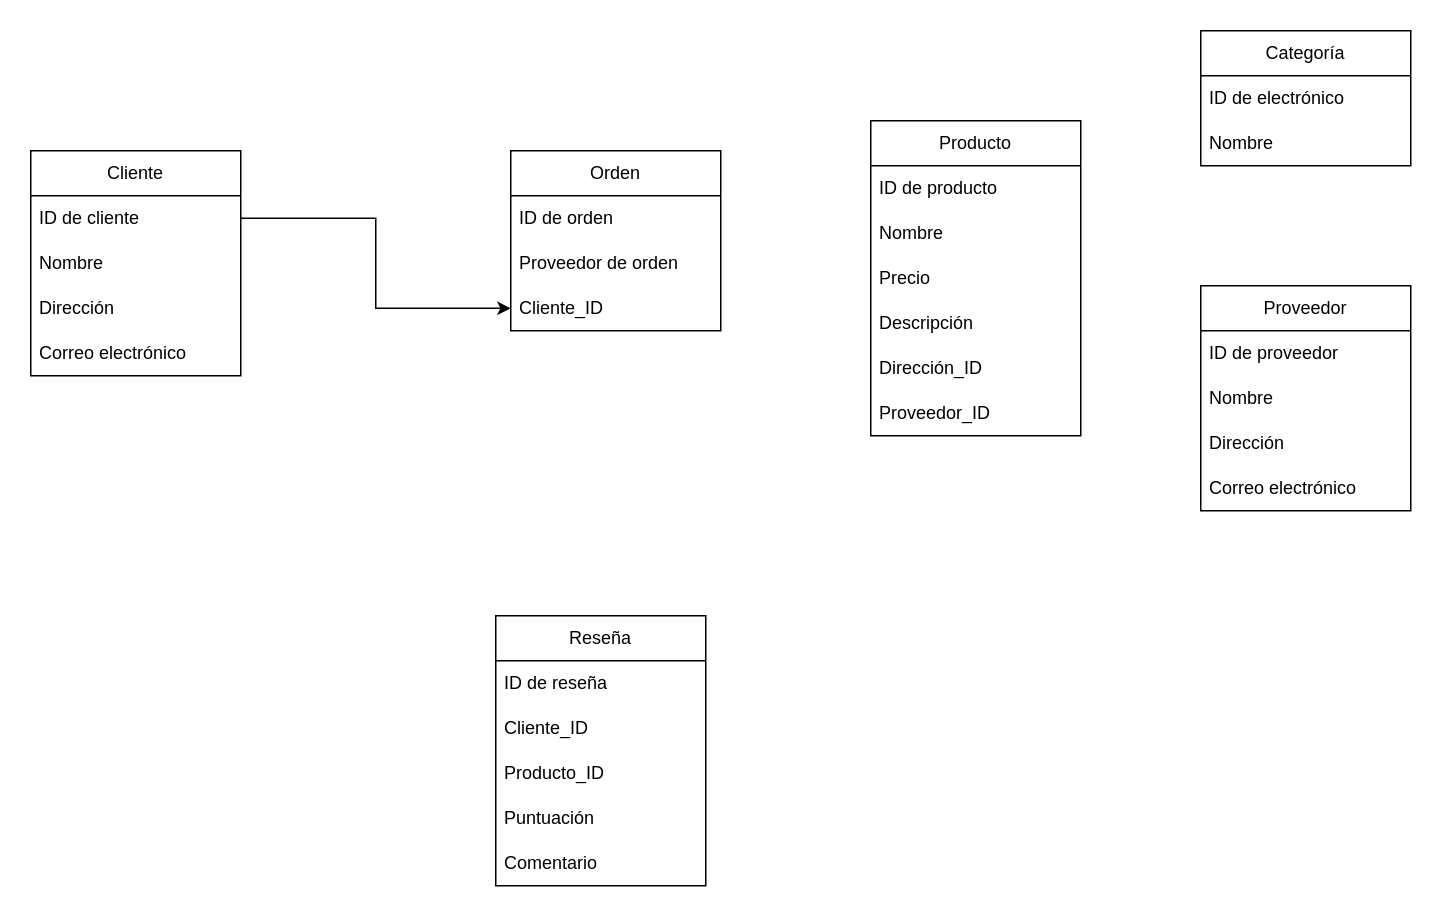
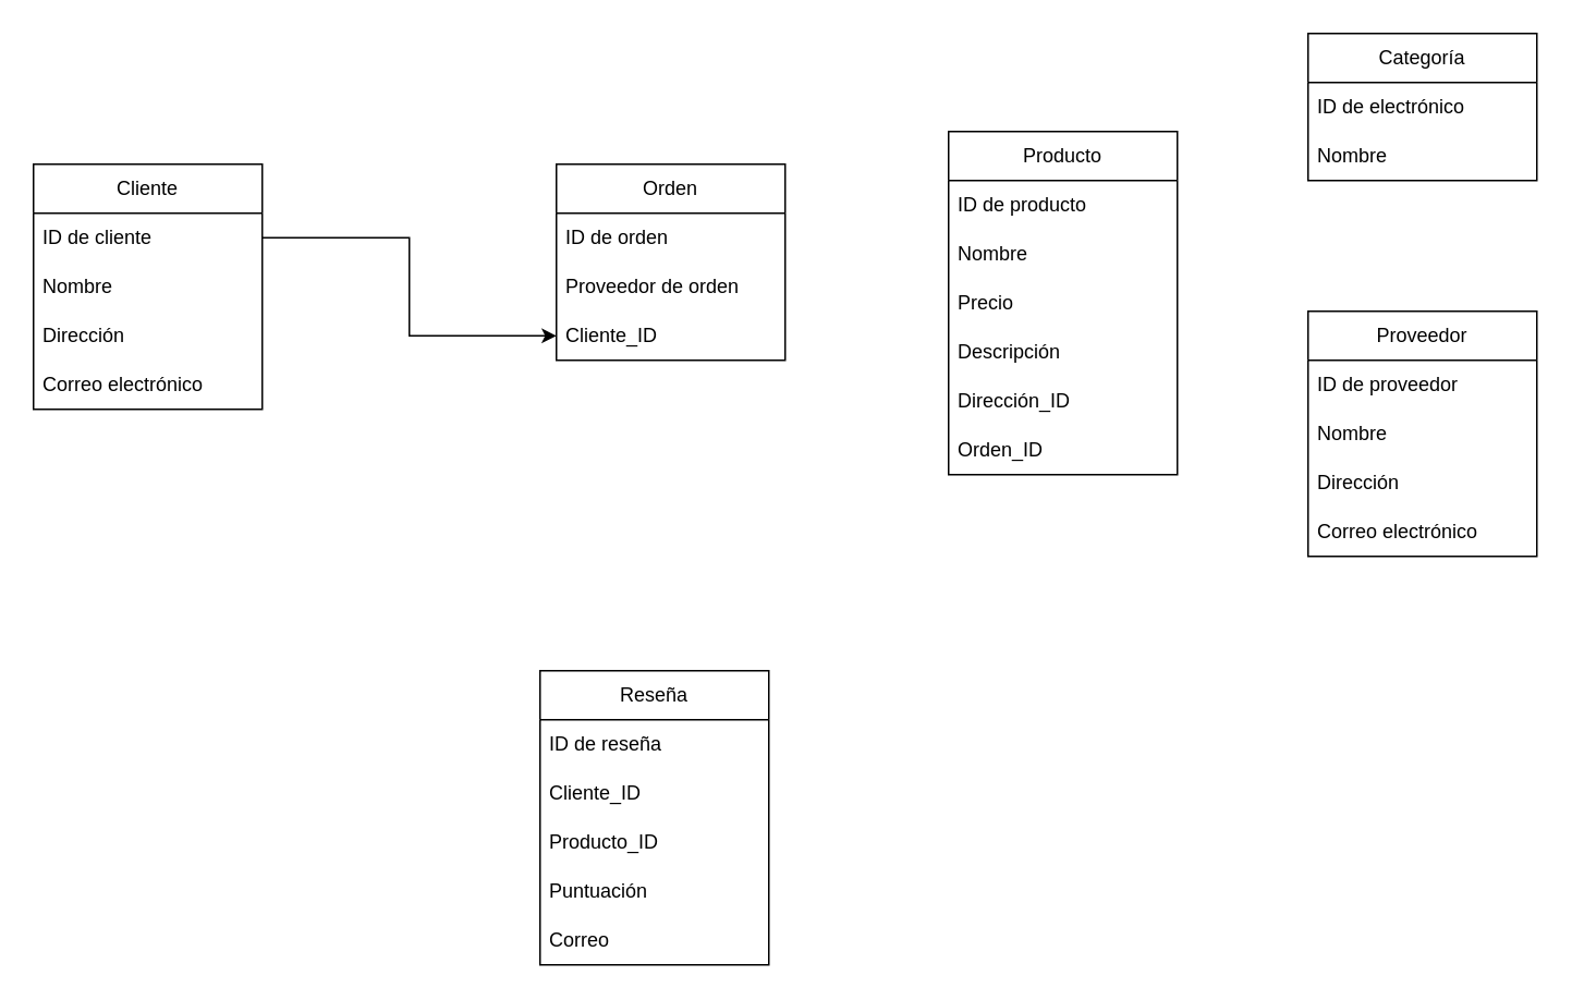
- <mxCell id="20" value="Proveedor_ID" style="text;strokeColor=none;fillColor=none;align=left;verticalAlign=middle;spacingLeft=4;spacingRight=4;overflow=hidden;points=[[0,0.5],[1,0.5]];portConstraint=eastwest;rotatable=0;whiteSpace=wrap;html=1;" vertex="1" parent="14"><mxGeometry y="180" width="140" height="30" as="geometry" /></mxCell>
+ <mxCell id="20" value="Orden_ID" style="text;strokeColor=none;fillColor=none;align=left;verticalAlign=middle;spacingLeft=4;spacingRight=4;overflow=hidden;points=[[0,0.5],[1,0.5]];portConstraint=eastwest;rotatable=0;whiteSpace=wrap;html=1;" vertex="1" parent="14"><mxGeometry y="180" width="140" height="30" as="geometry" /></mxCell>
- <mxCell id="31" value="Comentario" style="text;strokeColor=none;fillColor=none;align=left;verticalAlign=middle;spacingLeft=4;spacingRight=4;overflow=hidden;points=[[0,0.5],[1,0.5]];portConstraint=eastwest;rotatable=0;whiteSpace=wrap;html=1;" vertex="1" parent="26"><mxGeometry y="150" width="140" height="30" as="geometry" /></mxCell>
+ <mxCell id="31" value="Correo" style="text;strokeColor=none;fillColor=none;align=left;verticalAlign=middle;spacingLeft=4;spacingRight=4;overflow=hidden;points=[[0,0.5],[1,0.5]];portConstraint=eastwest;rotatable=0;whiteSpace=wrap;html=1;" vertex="1" parent="26"><mxGeometry y="150" width="140" height="30" as="geometry" /></mxCell>
